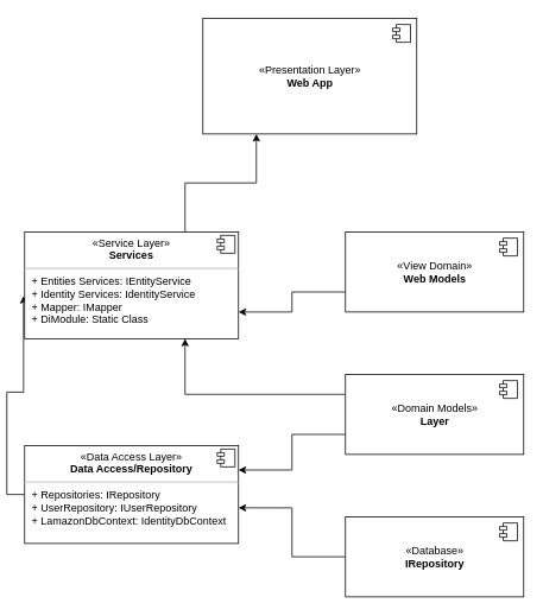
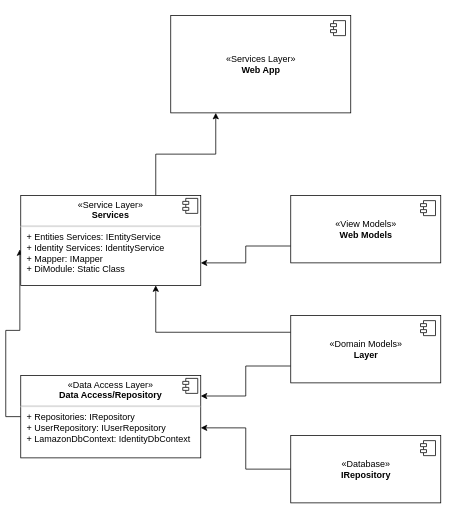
- <mxCell id="5" value="«Presentation Layer»&lt;br&gt;&lt;b&gt;Web App&lt;/b&gt;" style="html=1;" vertex="1" parent="1"><mxGeometry x="220" y="20" width="240" height="130" as="geometry" /></mxCell>
+ <mxCell id="5" value="«Services Layer»&lt;br&gt;&lt;b&gt;Web App&lt;/b&gt;" style="html=1;" vertex="1" parent="1"><mxGeometry x="220" y="20" width="240" height="130" as="geometry" /></mxCell>
- <mxCell id="12" value="«View Domain»&lt;br&gt;&lt;b&gt;Web Models&lt;/b&gt;" style="html=1;" vertex="1" parent="1"><mxGeometry x="380" y="260" width="200" height="90" as="geometry" /></mxCell>
+ <mxCell id="12" value="«View Models»&lt;br&gt;&lt;b&gt;Web Models&lt;/b&gt;" style="html=1;" vertex="1" parent="1"><mxGeometry x="380" y="260" width="200" height="90" as="geometry" /></mxCell>
